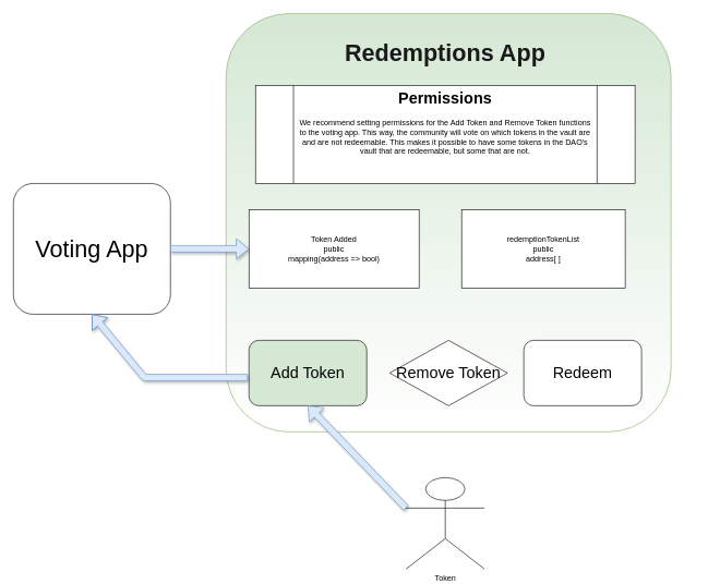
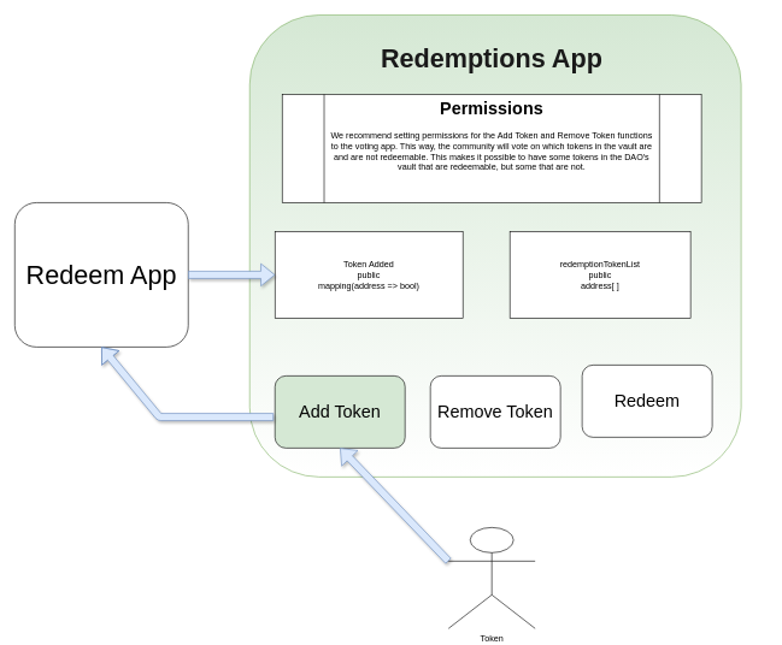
- <mxCell id="13" value="&lt;font style=&quot;font-size: 36px&quot;&gt;Voting App&lt;/font&gt;" style="rounded=1;whiteSpace=wrap;html=1;gradientColor=#ffffff;align=center;" vertex="1" parent="1"><mxGeometry x="20" y="280" width="240" height="200" as="geometry" /></mxCell>
+ <mxCell id="13" value="&lt;font style=&quot;font-size: 36px&quot;&gt;Redeem App&lt;/font&gt;" style="rounded=1;whiteSpace=wrap;html=1;gradientColor=#ffffff;align=center;" vertex="1" parent="1"><mxGeometry x="20" y="280" width="240" height="200" as="geometry" /></mxCell>
- <mxCell id="7" value="&lt;font style=&quot;font-size: 24px&quot;&gt;Remove Token&lt;br&gt;&lt;/font&gt;" style="rhombus;whiteSpace=wrap;html=1;" vertex="1" parent="1"><mxGeometry x="595" y="520" width="180" height="100" as="geometry" /></mxCell>
+ <mxCell id="7" value="&lt;font style=&quot;font-size: 24px&quot;&gt;Remove Token&lt;br&gt;&lt;/font&gt;" style="rounded=1;whiteSpace=wrap;html=1;" vertex="1" parent="1"><mxGeometry x="595" y="520" width="180" height="100" as="geometry" /></mxCell>
- <mxCell id="3" value="&lt;font style=&quot;font-size: 24px&quot;&gt;Redeem&lt;/font&gt;" style="rounded=1;whiteSpace=wrap;html=1;" vertex="1" parent="1"><mxGeometry x="800" y="520" width="180" height="100" as="geometry" /></mxCell>
+ <mxCell id="3" value="&lt;font style=&quot;font-size: 24px&quot;&gt;Redeem&lt;/font&gt;" style="rounded=1;whiteSpace=wrap;html=1;" vertex="1" parent="1"><mxGeometry x="805" y="505" width="180" height="100" as="geometry" /></mxCell>
